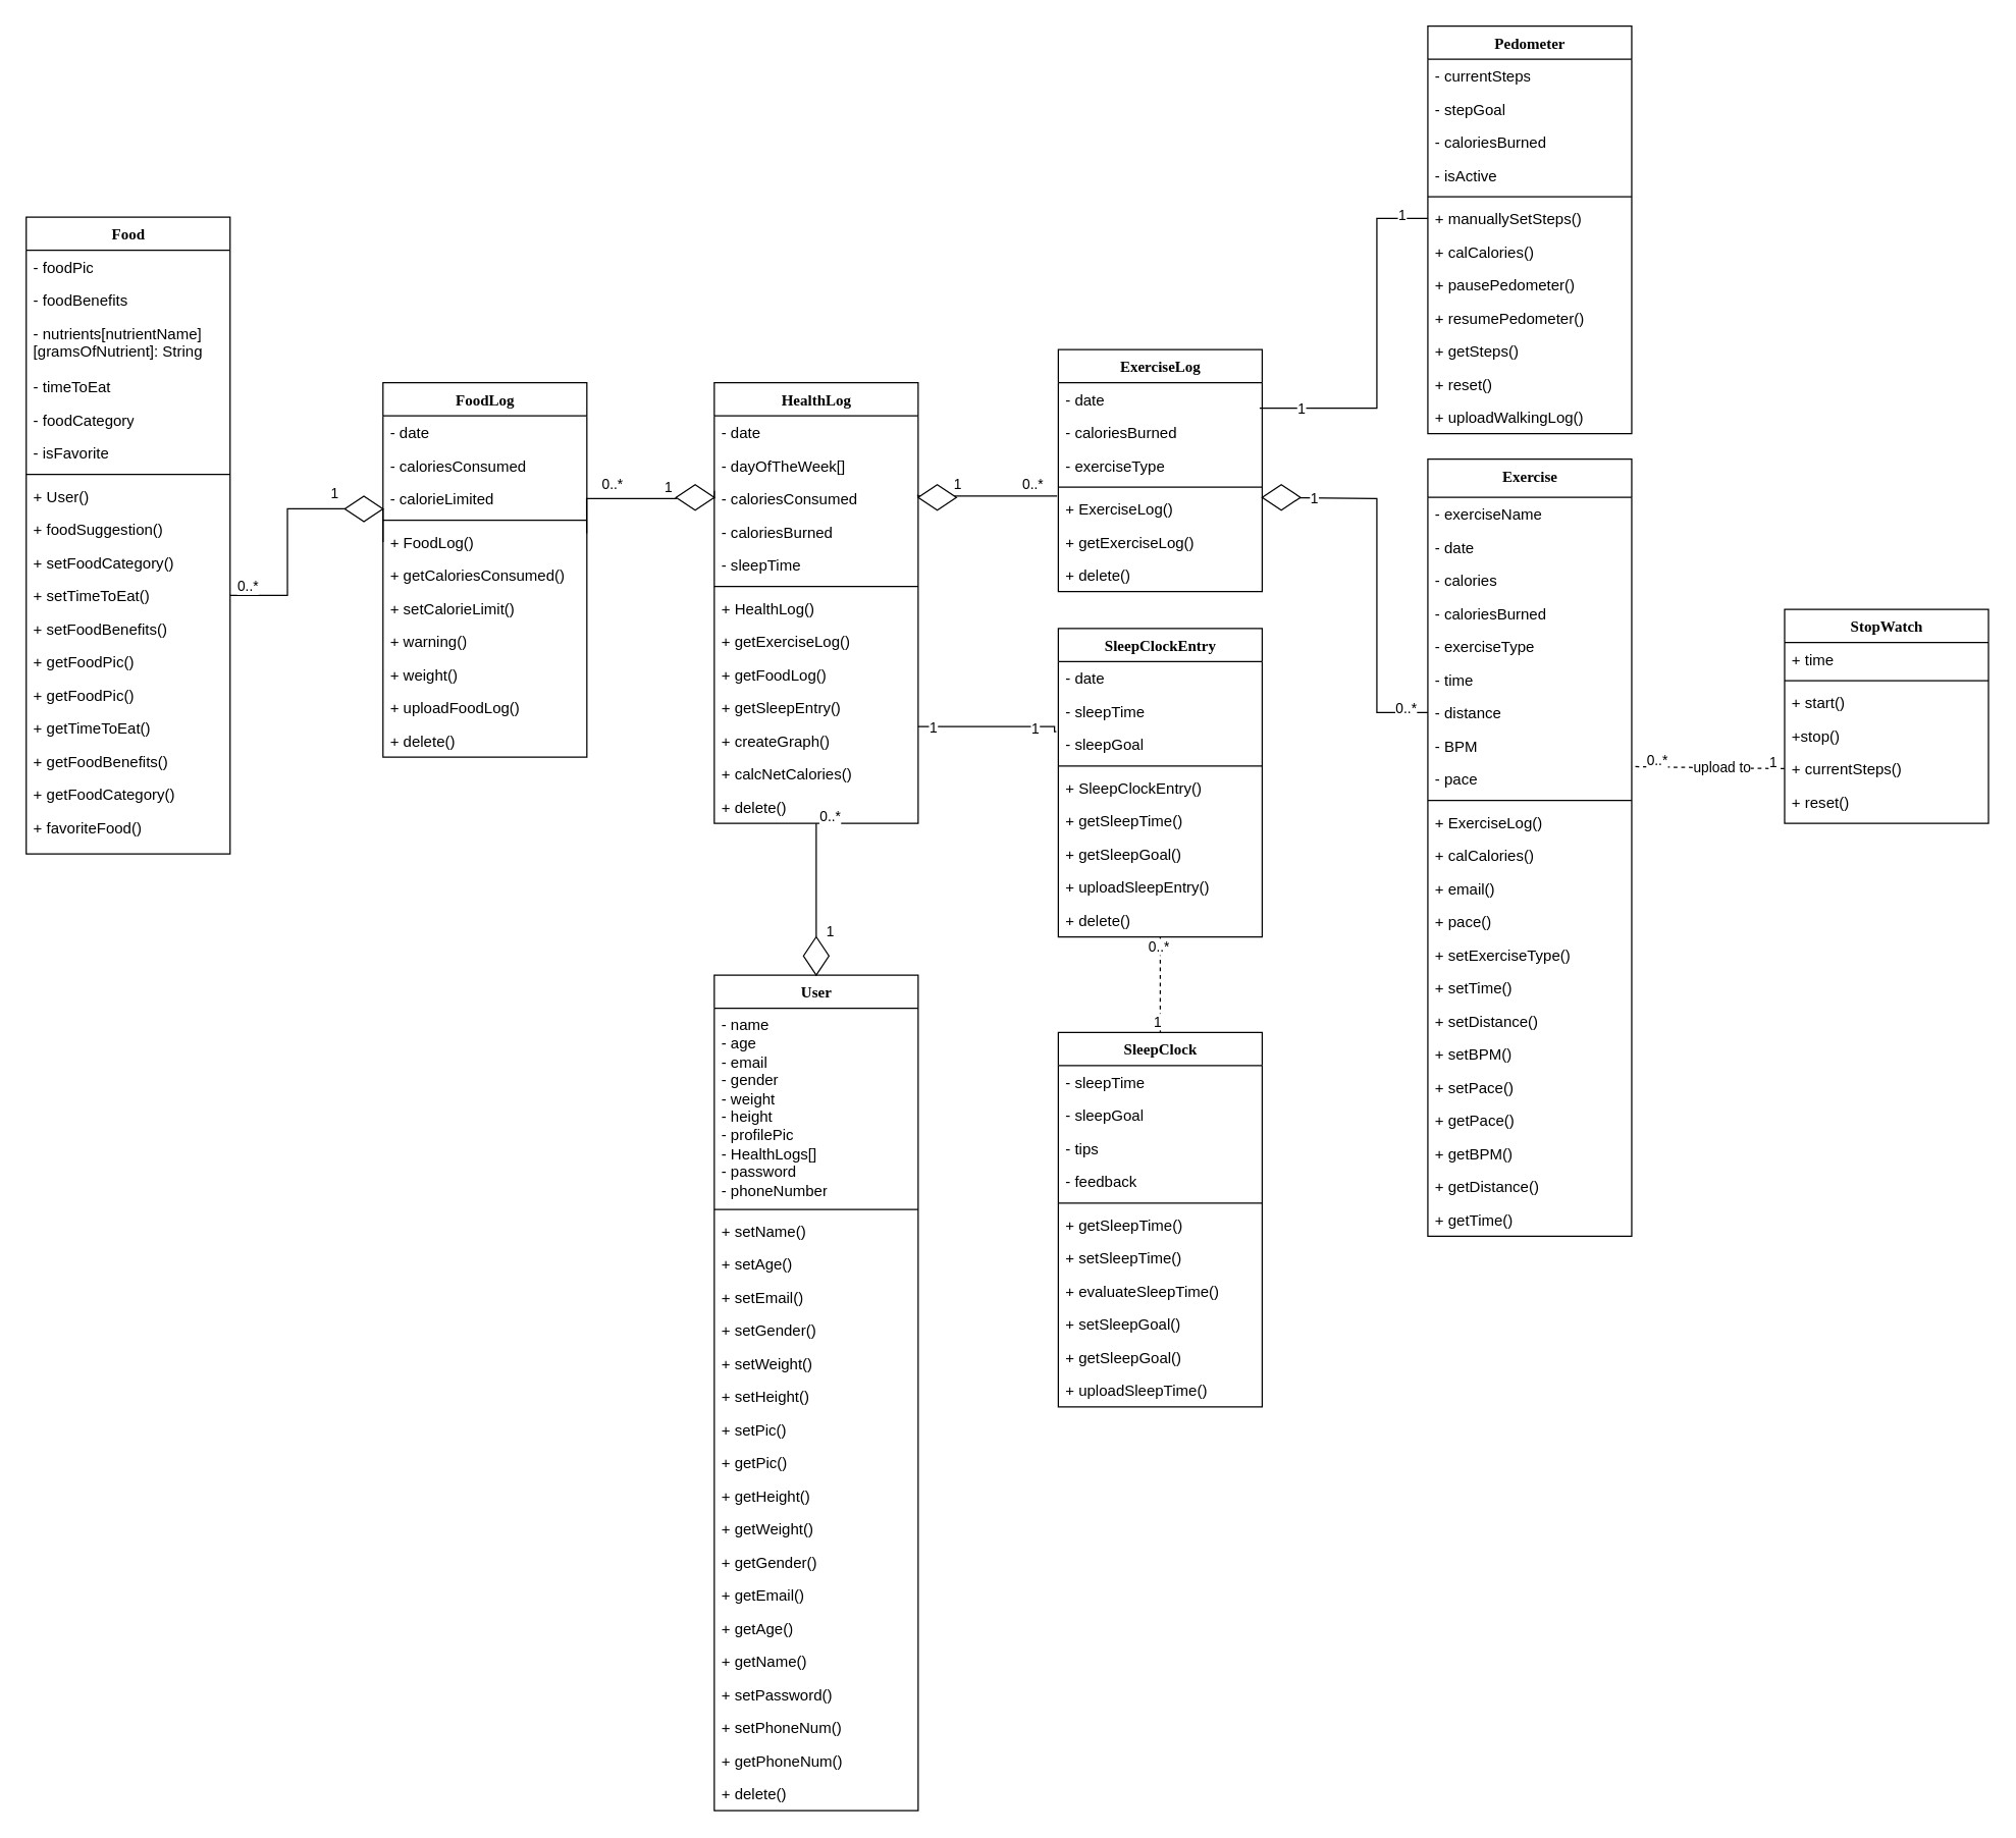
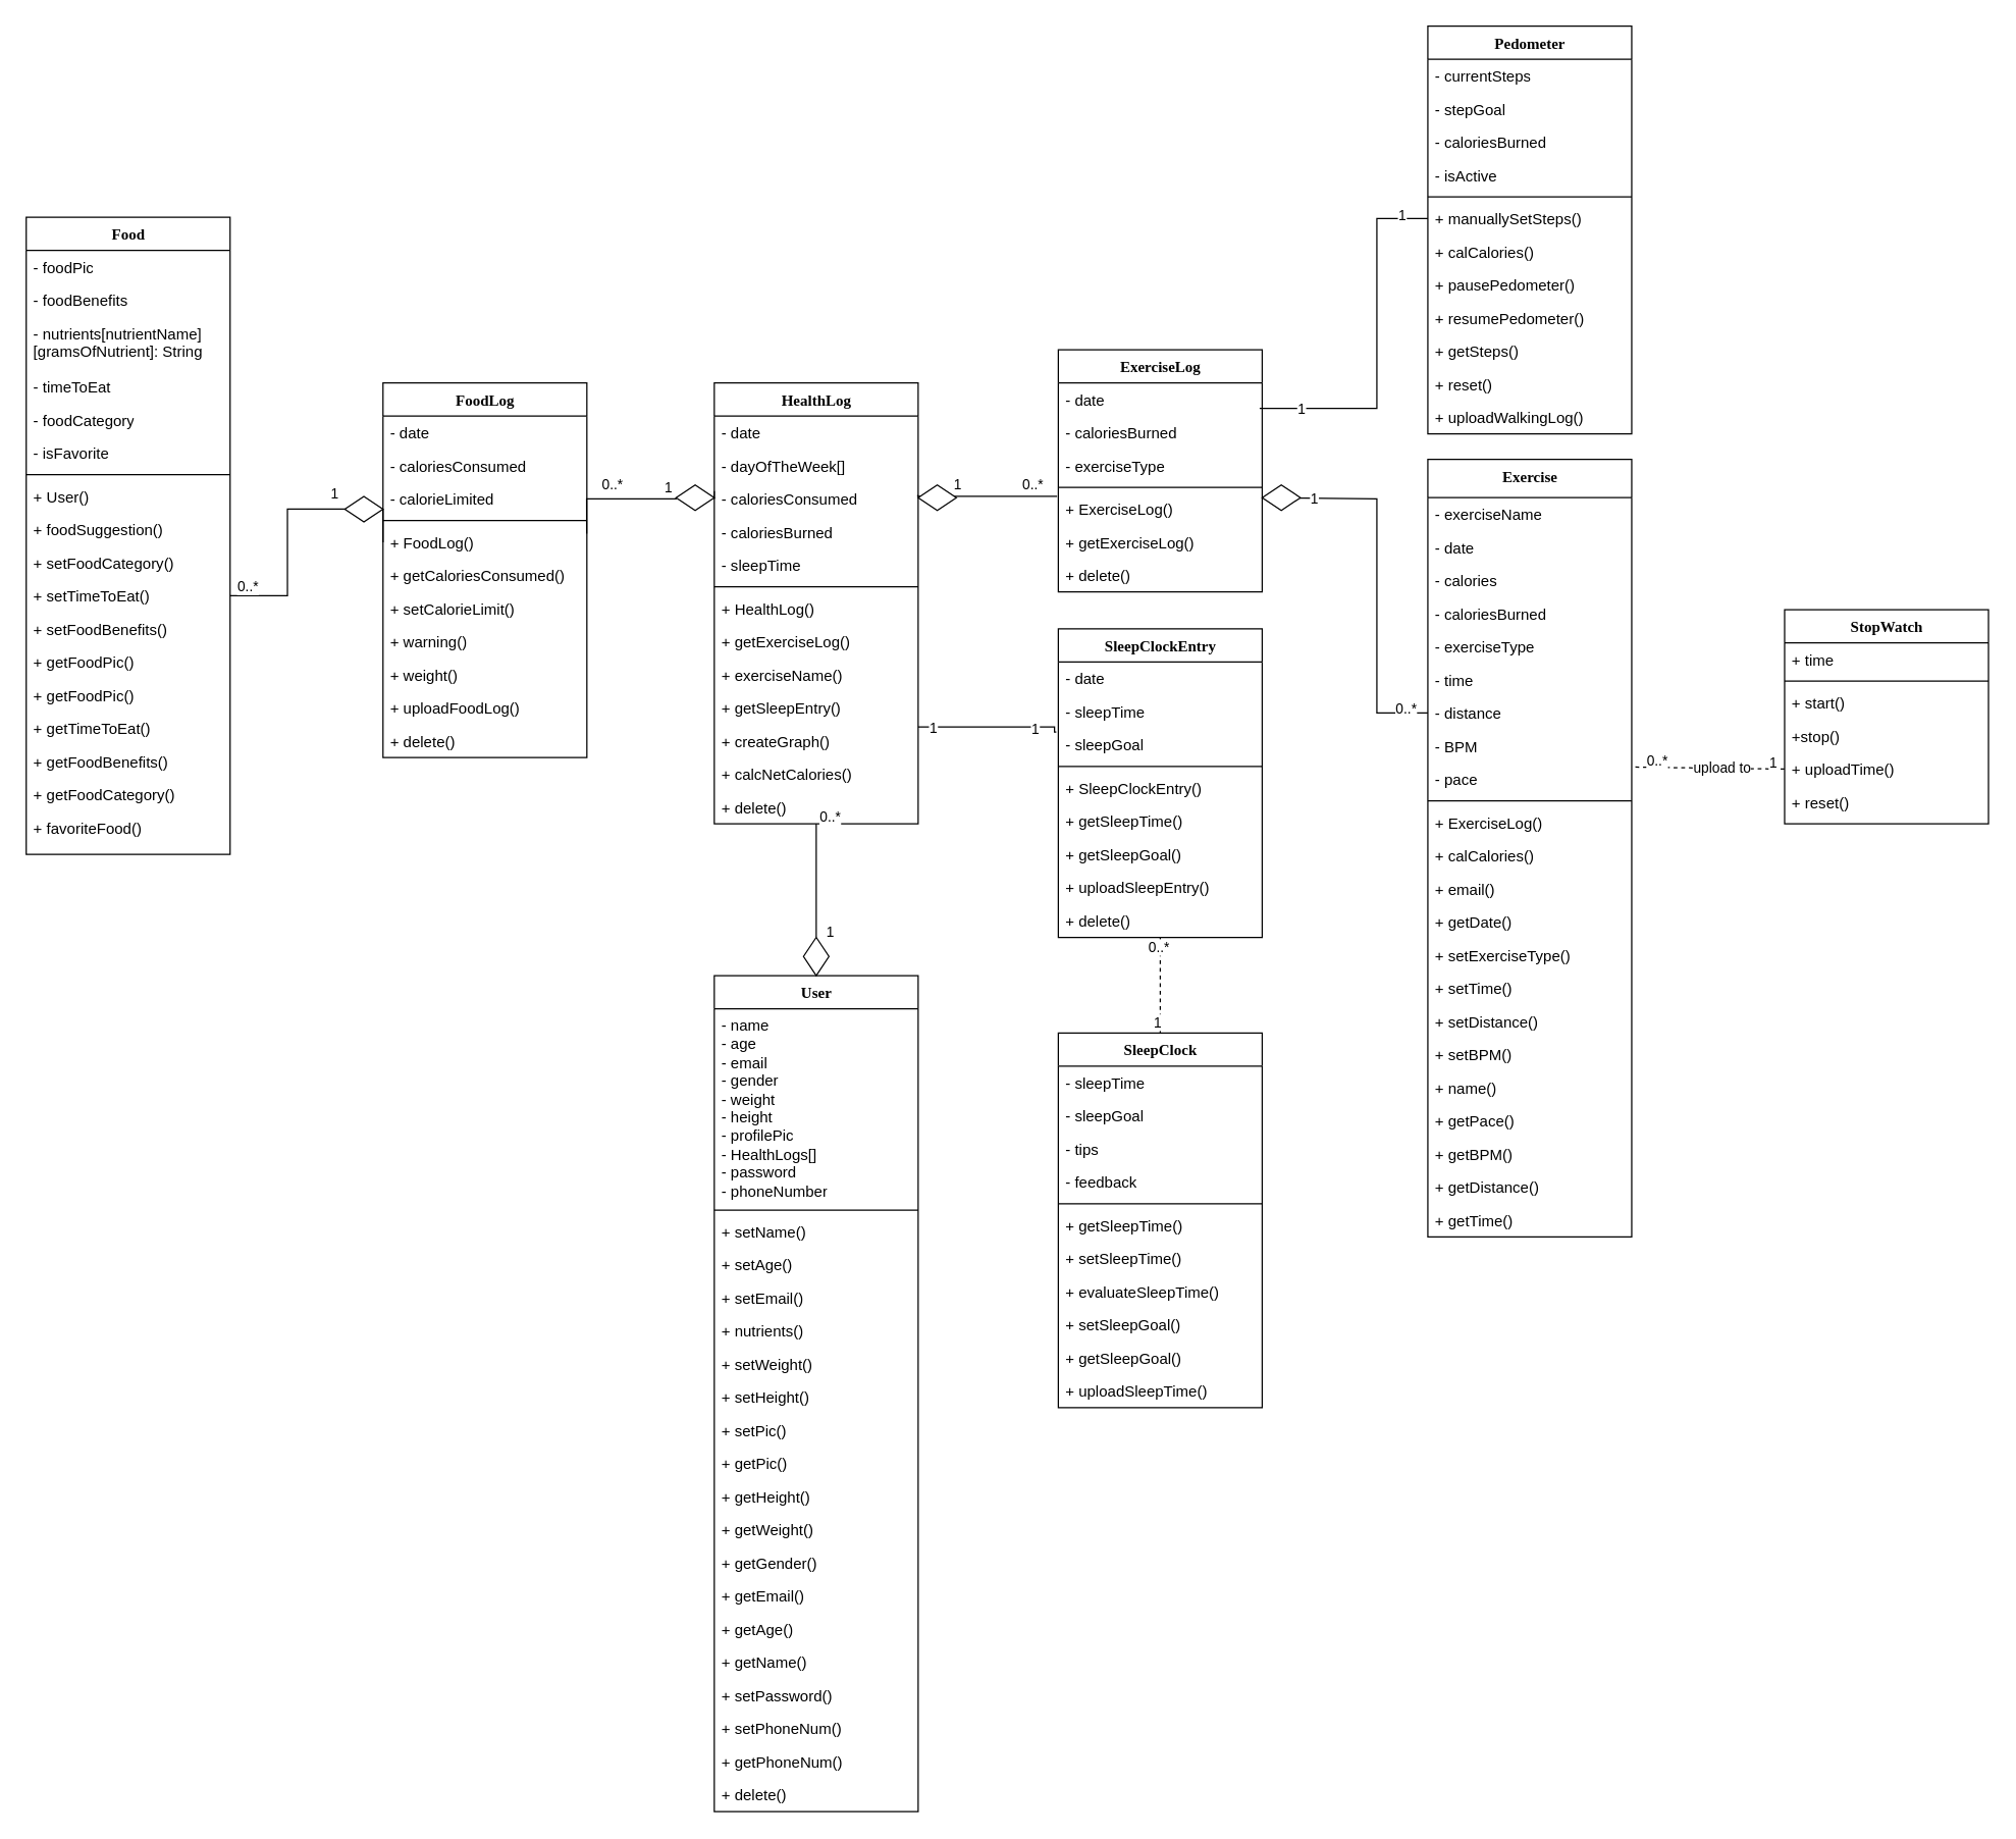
- <mxCell id="131" value="+ getFoodLog()" style="text;html=1;strokeColor=none;fillColor=none;align=left;verticalAlign=top;spacingLeft=4;spacingRight=4;whiteSpace=wrap;overflow=hidden;rotatable=0;points=[[0,0.5],[1,0.5]];portConstraint=eastwest;fontColor=default;" parent="122" vertex="1"><mxGeometry y="216" width="160" height="26" as="geometry" /></mxCell>
+ <mxCell id="131" value="+ exerciseName()" style="text;html=1;strokeColor=none;fillColor=none;align=left;verticalAlign=top;spacingLeft=4;spacingRight=4;whiteSpace=wrap;overflow=hidden;rotatable=0;points=[[0,0.5],[1,0.5]];portConstraint=eastwest;fontColor=default;" parent="122" vertex="1"><mxGeometry y="216" width="160" height="26" as="geometry" /></mxCell>
- <mxCell id="112" value="+ currentSteps()" style="text;html=1;strokeColor=none;fillColor=none;align=left;verticalAlign=top;spacingLeft=4;spacingRight=4;whiteSpace=wrap;overflow=hidden;rotatable=0;points=[[0,0.5],[1,0.5]];portConstraint=eastwest;fontColor=default;" parent="107" vertex="1"><mxGeometry y="112" width="160" height="26" as="geometry" /></mxCell>
+ <mxCell id="112" value="+ uploadTime()" style="text;html=1;strokeColor=none;fillColor=none;align=left;verticalAlign=top;spacingLeft=4;spacingRight=4;whiteSpace=wrap;overflow=hidden;rotatable=0;points=[[0,0.5],[1,0.5]];portConstraint=eastwest;fontColor=default;" parent="107" vertex="1"><mxGeometry y="112" width="160" height="26" as="geometry" /></mxCell>
- <mxCell id="97" value="+ pace()" style="text;html=1;strokeColor=none;fillColor=none;align=left;verticalAlign=top;spacingLeft=4;spacingRight=4;whiteSpace=wrap;overflow=hidden;rotatable=0;points=[[0,0.5],[1,0.5]];portConstraint=eastwest;fontColor=default;" parent="83" vertex="1"><mxGeometry y="350" width="160" height="26" as="geometry" /></mxCell>
+ <mxCell id="97" value="+ getDate()" style="text;html=1;strokeColor=none;fillColor=none;align=left;verticalAlign=top;spacingLeft=4;spacingRight=4;whiteSpace=wrap;overflow=hidden;rotatable=0;points=[[0,0.5],[1,0.5]];portConstraint=eastwest;fontColor=default;" parent="83" vertex="1"><mxGeometry y="350" width="160" height="26" as="geometry" /></mxCell>
- <mxCell id="102" value="+ setPace()" style="text;html=1;strokeColor=none;fillColor=none;align=left;verticalAlign=top;spacingLeft=4;spacingRight=4;whiteSpace=wrap;overflow=hidden;rotatable=0;points=[[0,0.5],[1,0.5]];portConstraint=eastwest;fontColor=default;" parent="83" vertex="1"><mxGeometry y="480" width="160" height="26" as="geometry" /></mxCell>
+ <mxCell id="102" value="+ name()" style="text;html=1;strokeColor=none;fillColor=none;align=left;verticalAlign=top;spacingLeft=4;spacingRight=4;whiteSpace=wrap;overflow=hidden;rotatable=0;points=[[0,0.5],[1,0.5]];portConstraint=eastwest;fontColor=default;" parent="83" vertex="1"><mxGeometry y="480" width="160" height="26" as="geometry" /></mxCell>
- <mxCell id="8" value="+ setGender()" style="text;html=1;strokeColor=none;fillColor=none;align=left;verticalAlign=top;spacingLeft=4;spacingRight=4;whiteSpace=wrap;overflow=hidden;rotatable=0;points=[[0,0.5],[1,0.5]];portConstraint=eastwest;fontColor=default;" parent="2" vertex="1"><mxGeometry y="266" width="160" height="26" as="geometry" /></mxCell>
+ <mxCell id="8" value="+ nutrients()" style="text;html=1;strokeColor=none;fillColor=none;align=left;verticalAlign=top;spacingLeft=4;spacingRight=4;whiteSpace=wrap;overflow=hidden;rotatable=0;points=[[0,0.5],[1,0.5]];portConstraint=eastwest;fontColor=default;" parent="2" vertex="1"><mxGeometry y="266" width="160" height="26" as="geometry" /></mxCell>
